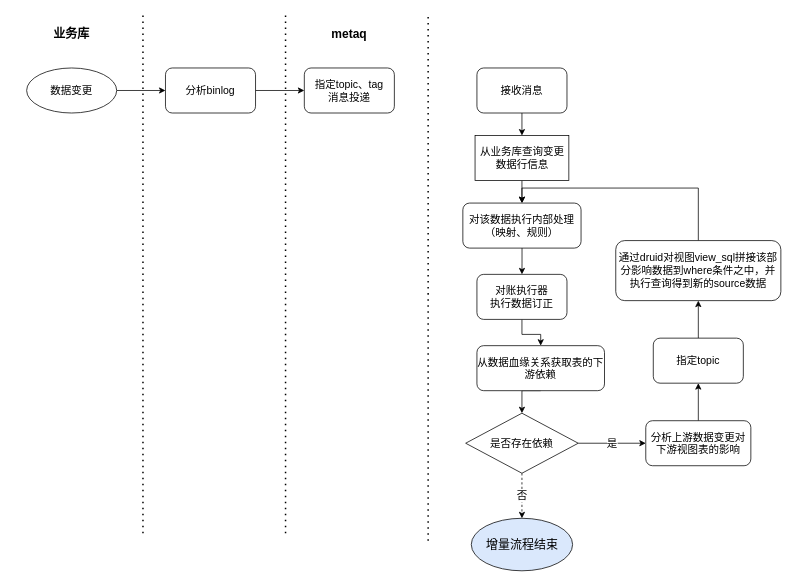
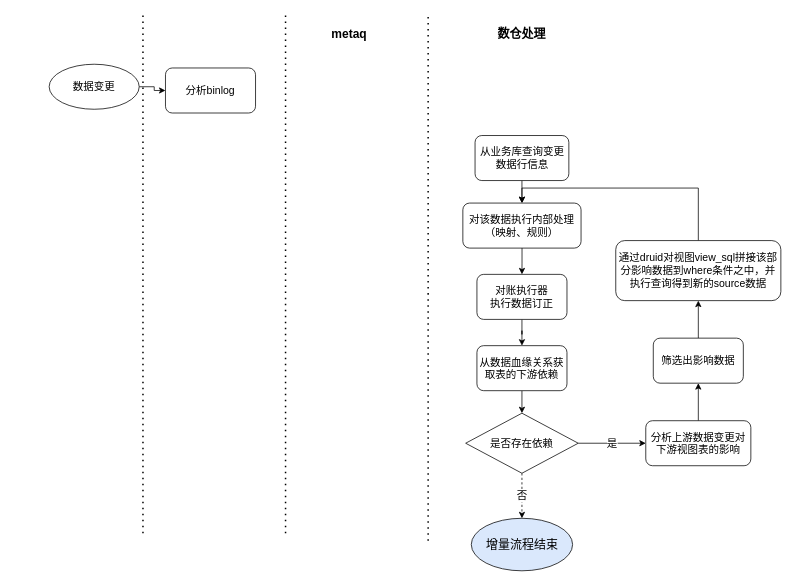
- <mxCell id="2" value="&lt;font style=&quot;font-size: 16px&quot;&gt;&lt;b&gt;业务库&lt;/b&gt;&lt;/font&gt;" style="text;html=1;strokeColor=none;fillColor=none;align=center;verticalAlign=middle;whiteSpace=wrap;rounded=0;" vertex="1" parent="1"><mxGeometry x="20" y="30" width="150" height="30" as="geometry" /></mxCell>
+ <mxCell id="12" value="&lt;font style=&quot;font-size: 16px&quot;&gt;&lt;b&gt;数仓处理&lt;/b&gt;&lt;/font&gt;" style="text;html=1;strokeColor=none;fillColor=none;align=center;verticalAlign=middle;whiteSpace=wrap;rounded=0;" vertex="1" parent="1"><mxGeometry x="620" y="30" width="150" height="30" as="geometry" /></mxCell>
- <mxCell id="4" value="&lt;font style=&quot;font-size: 14px&quot;&gt;数据变更&lt;/font&gt;" style="ellipse;whiteSpace=wrap;html=1;" vertex="1" parent="1"><mxGeometry x="35" y="90" width="120" height="60" as="geometry" /></mxCell>
+ <mxCell id="4" value="&lt;font style=&quot;font-size: 14px&quot;&gt;数据变更&lt;/font&gt;" style="ellipse;whiteSpace=wrap;html=1;" vertex="1" parent="1"><mxGeometry x="65" y="85" width="120" height="60" as="geometry" /></mxCell>
- <mxCell id="6" value="" style="edgeStyle=orthogonalEdgeStyle;rounded=0;orthogonalLoop=1;jettySize=auto;html=1;" edge="1" parent="1" source="7" target="10"><mxGeometry relative="1" as="geometry" /></mxCell>
- <mxCell id="10" value="&lt;font style=&quot;font-size: 14px&quot;&gt;指定topic、tag&lt;br&gt;消息投递&lt;/font&gt;" style="rounded=1;whiteSpace=wrap;html=1;" vertex="1" parent="1"><mxGeometry x="405" y="90" width="120" height="60" as="geometry" /></mxCell>
- <mxCell id="14" value="&lt;font style=&quot;font-size: 14px&quot;&gt;接收消息&lt;/font&gt;" style="whiteSpace=wrap;html=1;rounded=1;" vertex="1" parent="1"><mxGeometry x="635" y="90" width="120" height="60" as="geometry" /></mxCell>
- <mxCell id="13" style="edgeStyle=orthogonalEdgeStyle;rounded=0;orthogonalLoop=1;jettySize=auto;html=1;exitX=0.5;exitY=1;exitDx=0;exitDy=0;entryX=0.5;entryY=0;entryDx=0;entryDy=0;" edge="1" parent="1" source="14" target="16"><mxGeometry relative="1" as="geometry" /></mxCell>
- <mxCell id="16" value="&lt;font style=&quot;font-size: 14px&quot;&gt;从业务库查询变更数据行信息&lt;/font&gt;" style="whiteSpace=wrap;html=1;rounded=0;" vertex="1" parent="1"><mxGeometry x="632.5" y="180" width="125" height="60" as="geometry" /></mxCell>
+ <mxCell id="16" value="&lt;font style=&quot;font-size: 14px&quot;&gt;从业务库查询变更数据行信息&lt;/font&gt;" style="rounded=1;whiteSpace=wrap;html=1;" vertex="1" parent="1"><mxGeometry x="632.5" y="180" width="125" height="60" as="geometry" /></mxCell>
- <mxCell id="30" value="&lt;font style=&quot;font-size: 14px&quot;&gt;指定topic&lt;br&gt;&lt;/font&gt;" style="rounded=1;whiteSpace=wrap;html=1;" vertex="1" parent="1"><mxGeometry x="870" y="450" width="120" height="60" as="geometry" /></mxCell>
+ <mxCell id="30" value="&lt;font style=&quot;font-size: 14px&quot;&gt;筛选出影响数据&lt;br&gt;&lt;/font&gt;" style="rounded=1;whiteSpace=wrap;html=1;" vertex="1" parent="1"><mxGeometry x="870" y="450" width="120" height="60" as="geometry" /></mxCell>
- <mxCell id="22" value="&lt;font style=&quot;font-size: 14px&quot;&gt;从数据血缘关系获取表的下游依赖&lt;/font&gt;" style="whiteSpace=wrap;html=1;rounded=1;" vertex="1" parent="1"><mxGeometry x="635" y="460" width="170" height="60" as="geometry" /></mxCell>
+ <mxCell id="22" value="&lt;font style=&quot;font-size: 14px&quot;&gt;从数据血缘关系获取表的下游依赖&lt;/font&gt;" style="whiteSpace=wrap;html=1;rounded=1;" vertex="1" parent="1"><mxGeometry x="635" y="460" width="120" height="60" as="geometry" /></mxCell>
